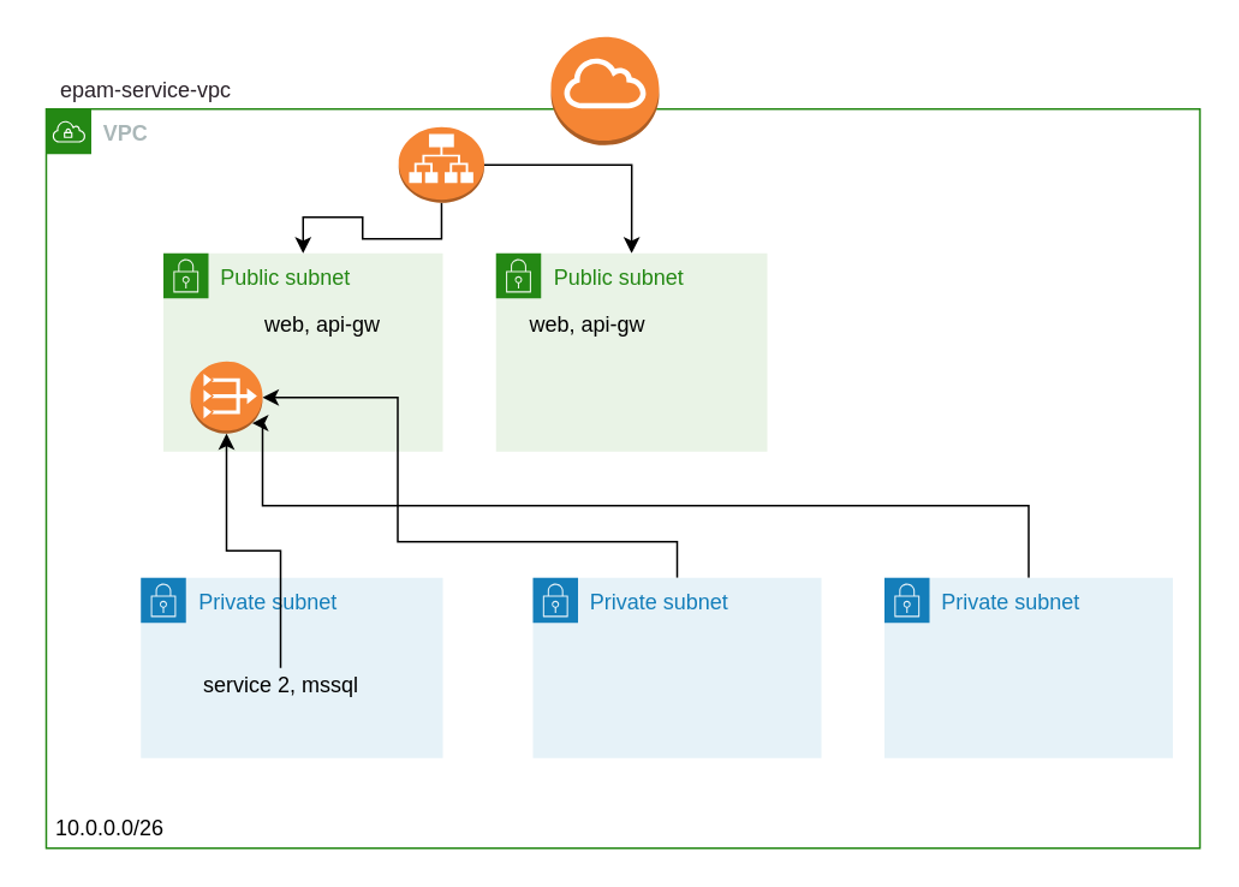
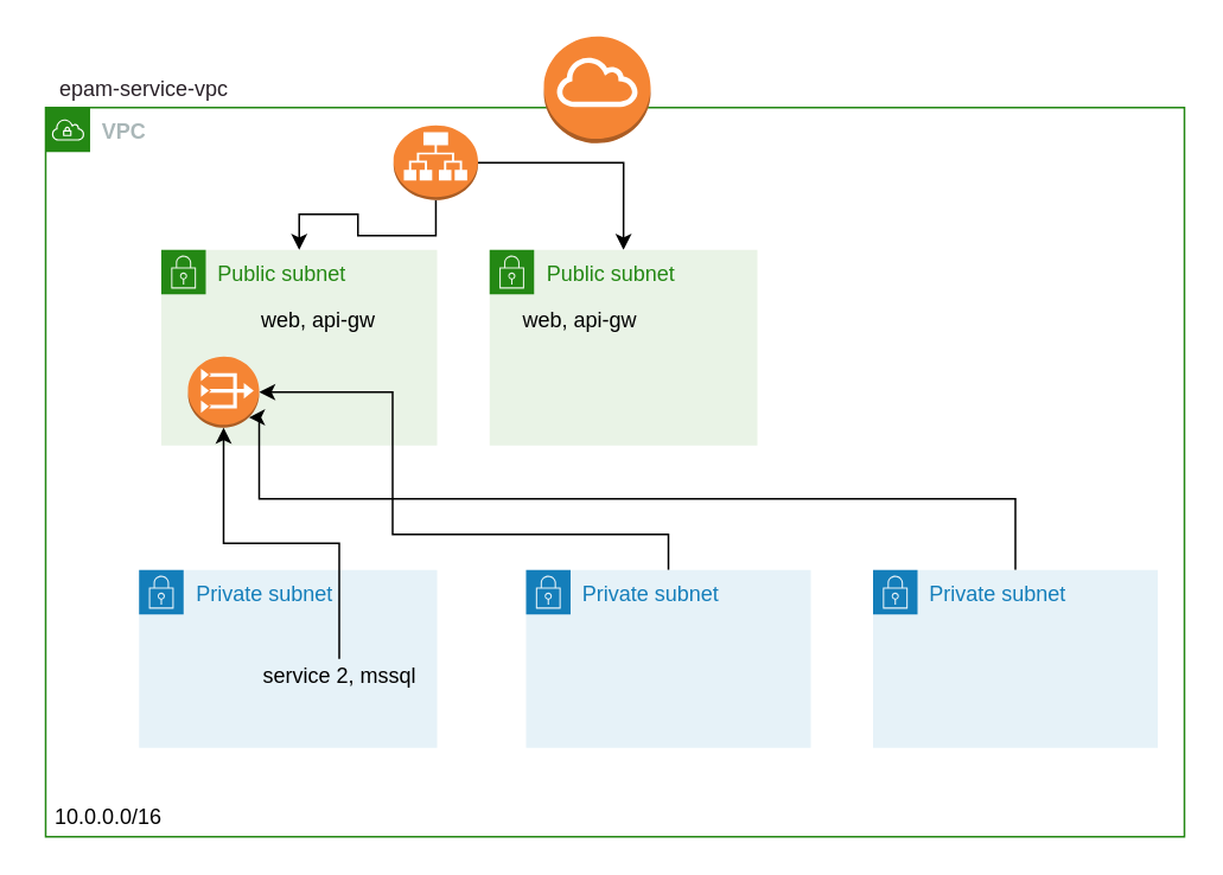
- <mxCell id="10" value="service 2, mssql" style="text;html=1;resizable=0;autosize=1;align=center;verticalAlign=middle;points=[];fillColor=none;strokeColor=none;rounded=0;" vertex="1" parent="1"><mxGeometry x="105" y="370" width="100" height="20" as="geometry" /></mxCell>
+ <mxCell id="10" value="service 2, mssql" style="text;html=1;resizable=0;autosize=1;align=center;verticalAlign=middle;points=[];fillColor=none;strokeColor=none;rounded=0;" vertex="1" parent="1"><mxGeometry x="140" y="370" width="100" height="20" as="geometry" /></mxCell>
- <mxCell id="20" value="10.0.0.0/26" style="text;html=1;resizable=0;autosize=1;align=center;verticalAlign=middle;points=[];fillColor=none;strokeColor=none;rounded=0;" vertex="1" parent="1"><mxGeometry x="20" y="449" width="80" height="20" as="geometry" /></mxCell>
+ <mxCell id="20" value="10.0.0.0/16" style="text;html=1;resizable=0;autosize=1;align=center;verticalAlign=middle;points=[];fillColor=none;strokeColor=none;rounded=0;" vertex="1" parent="1"><mxGeometry x="20" y="449" width="80" height="20" as="geometry" /></mxCell>
